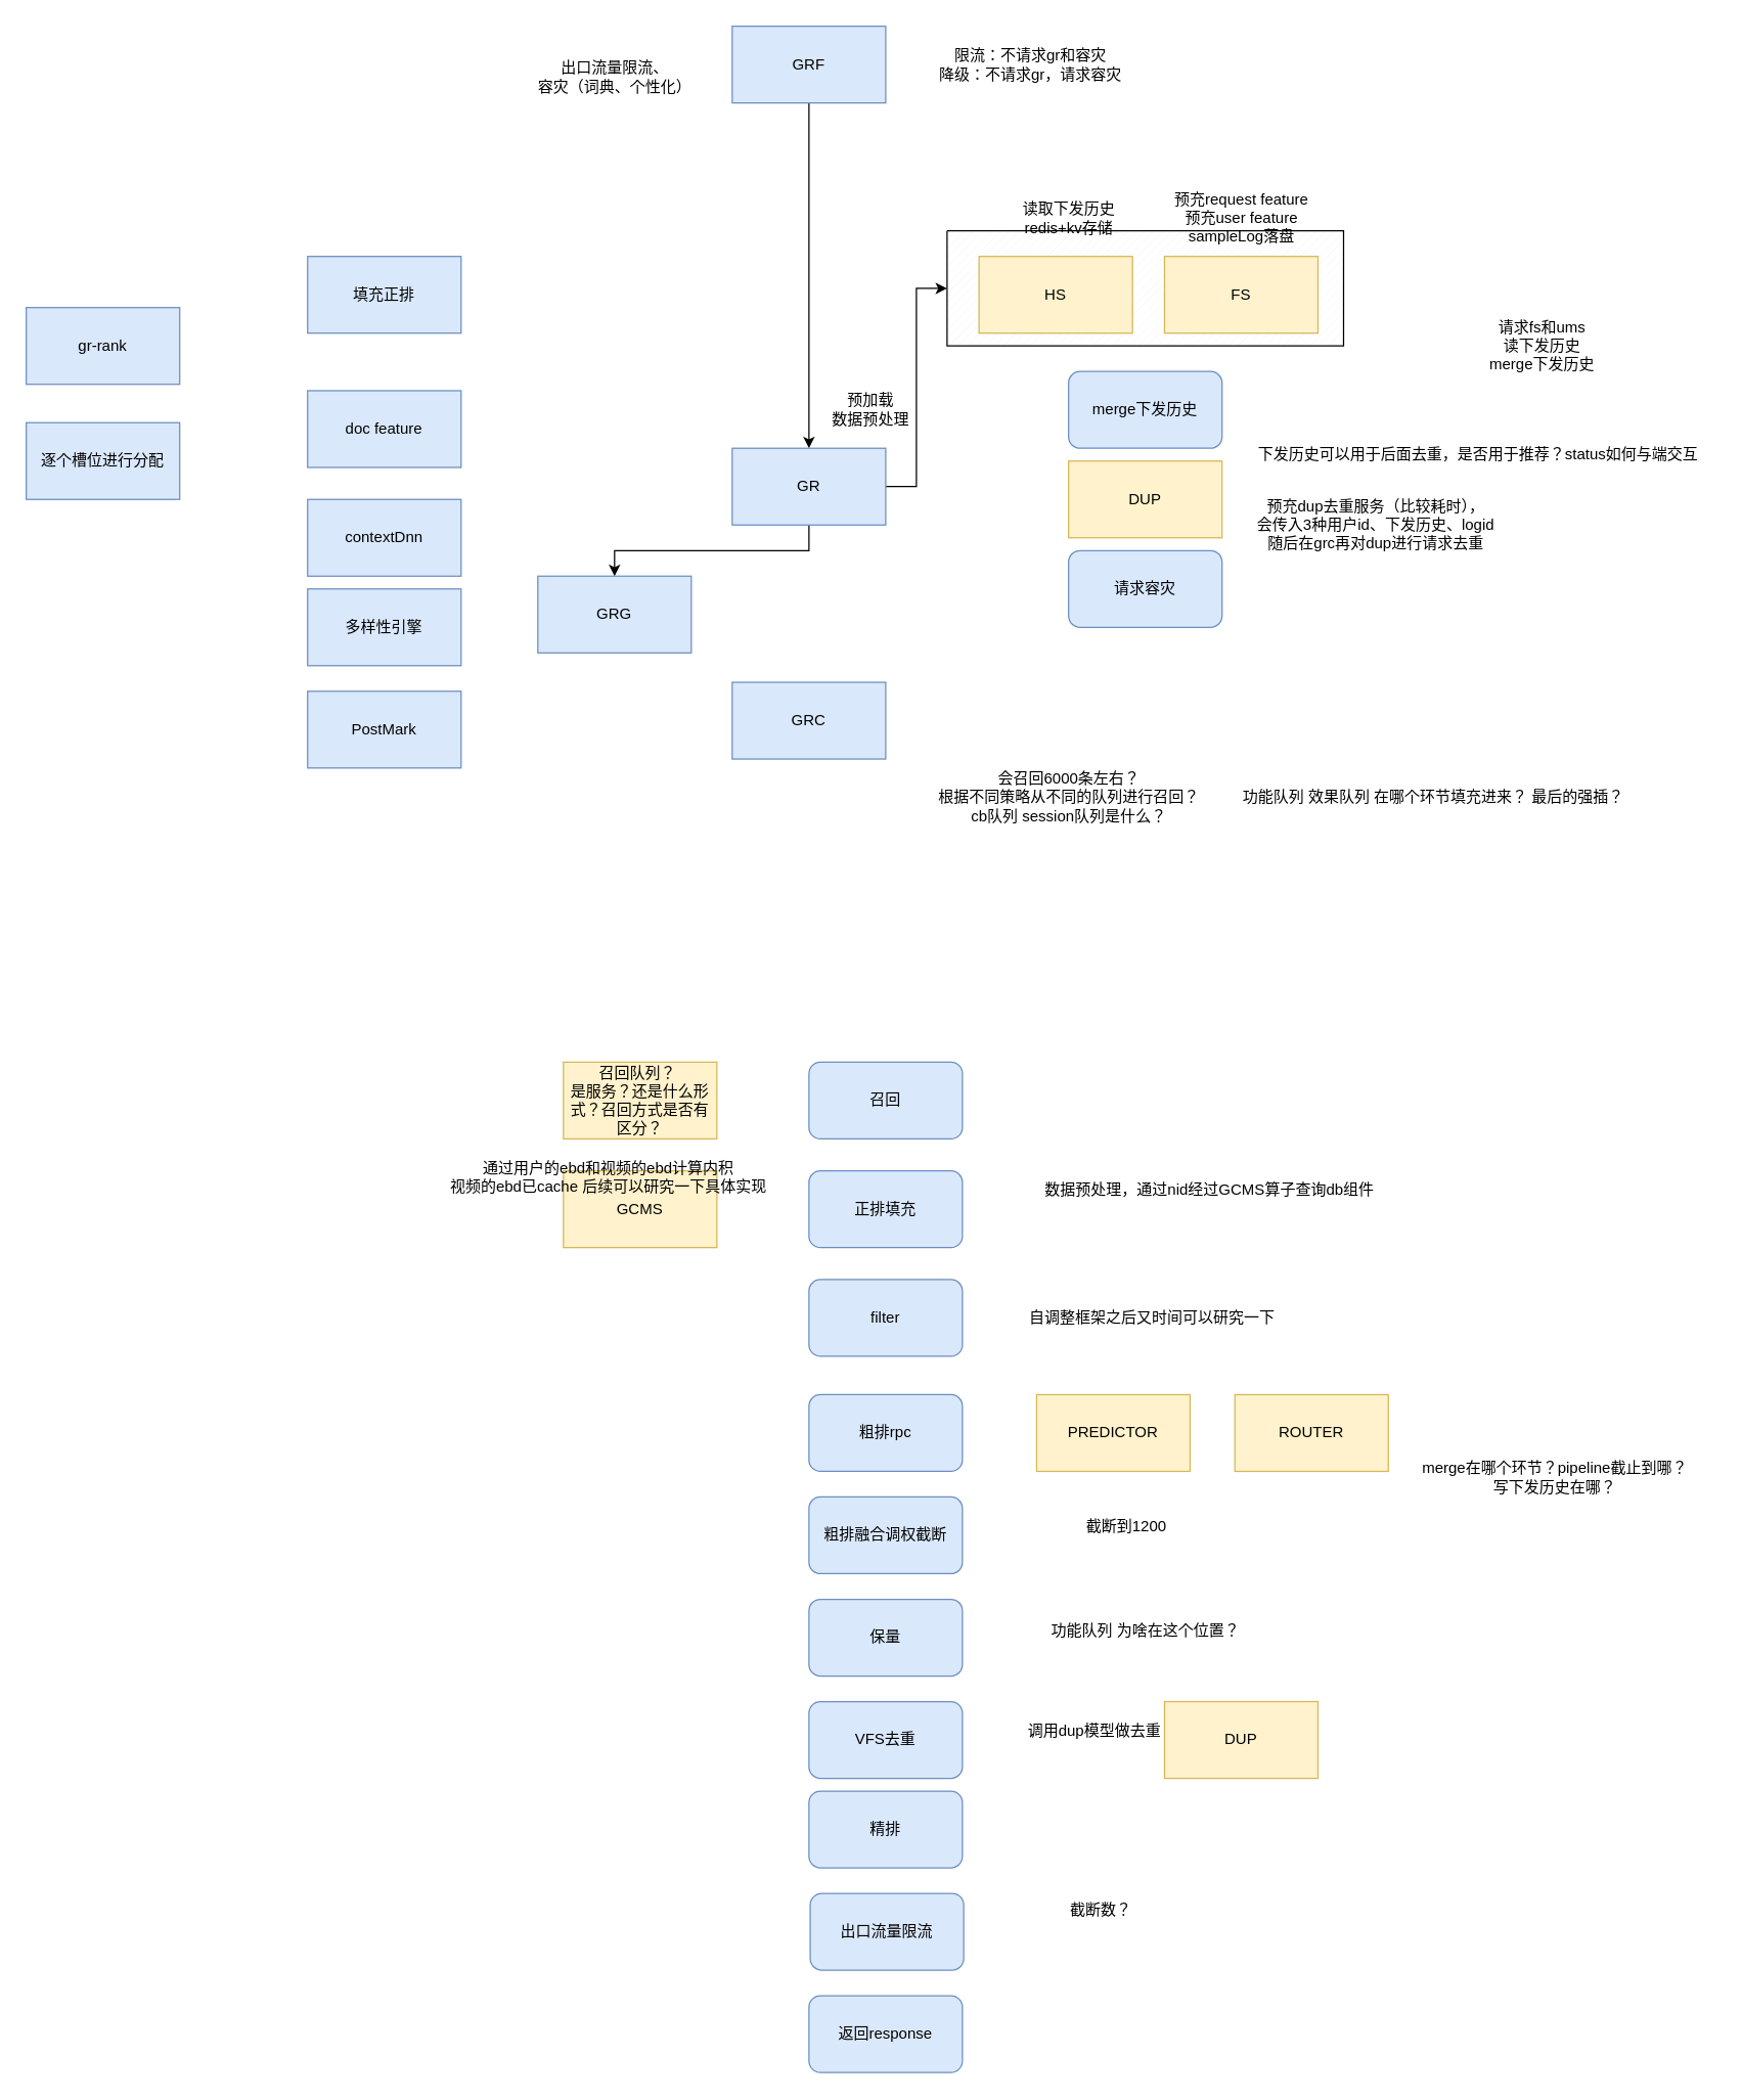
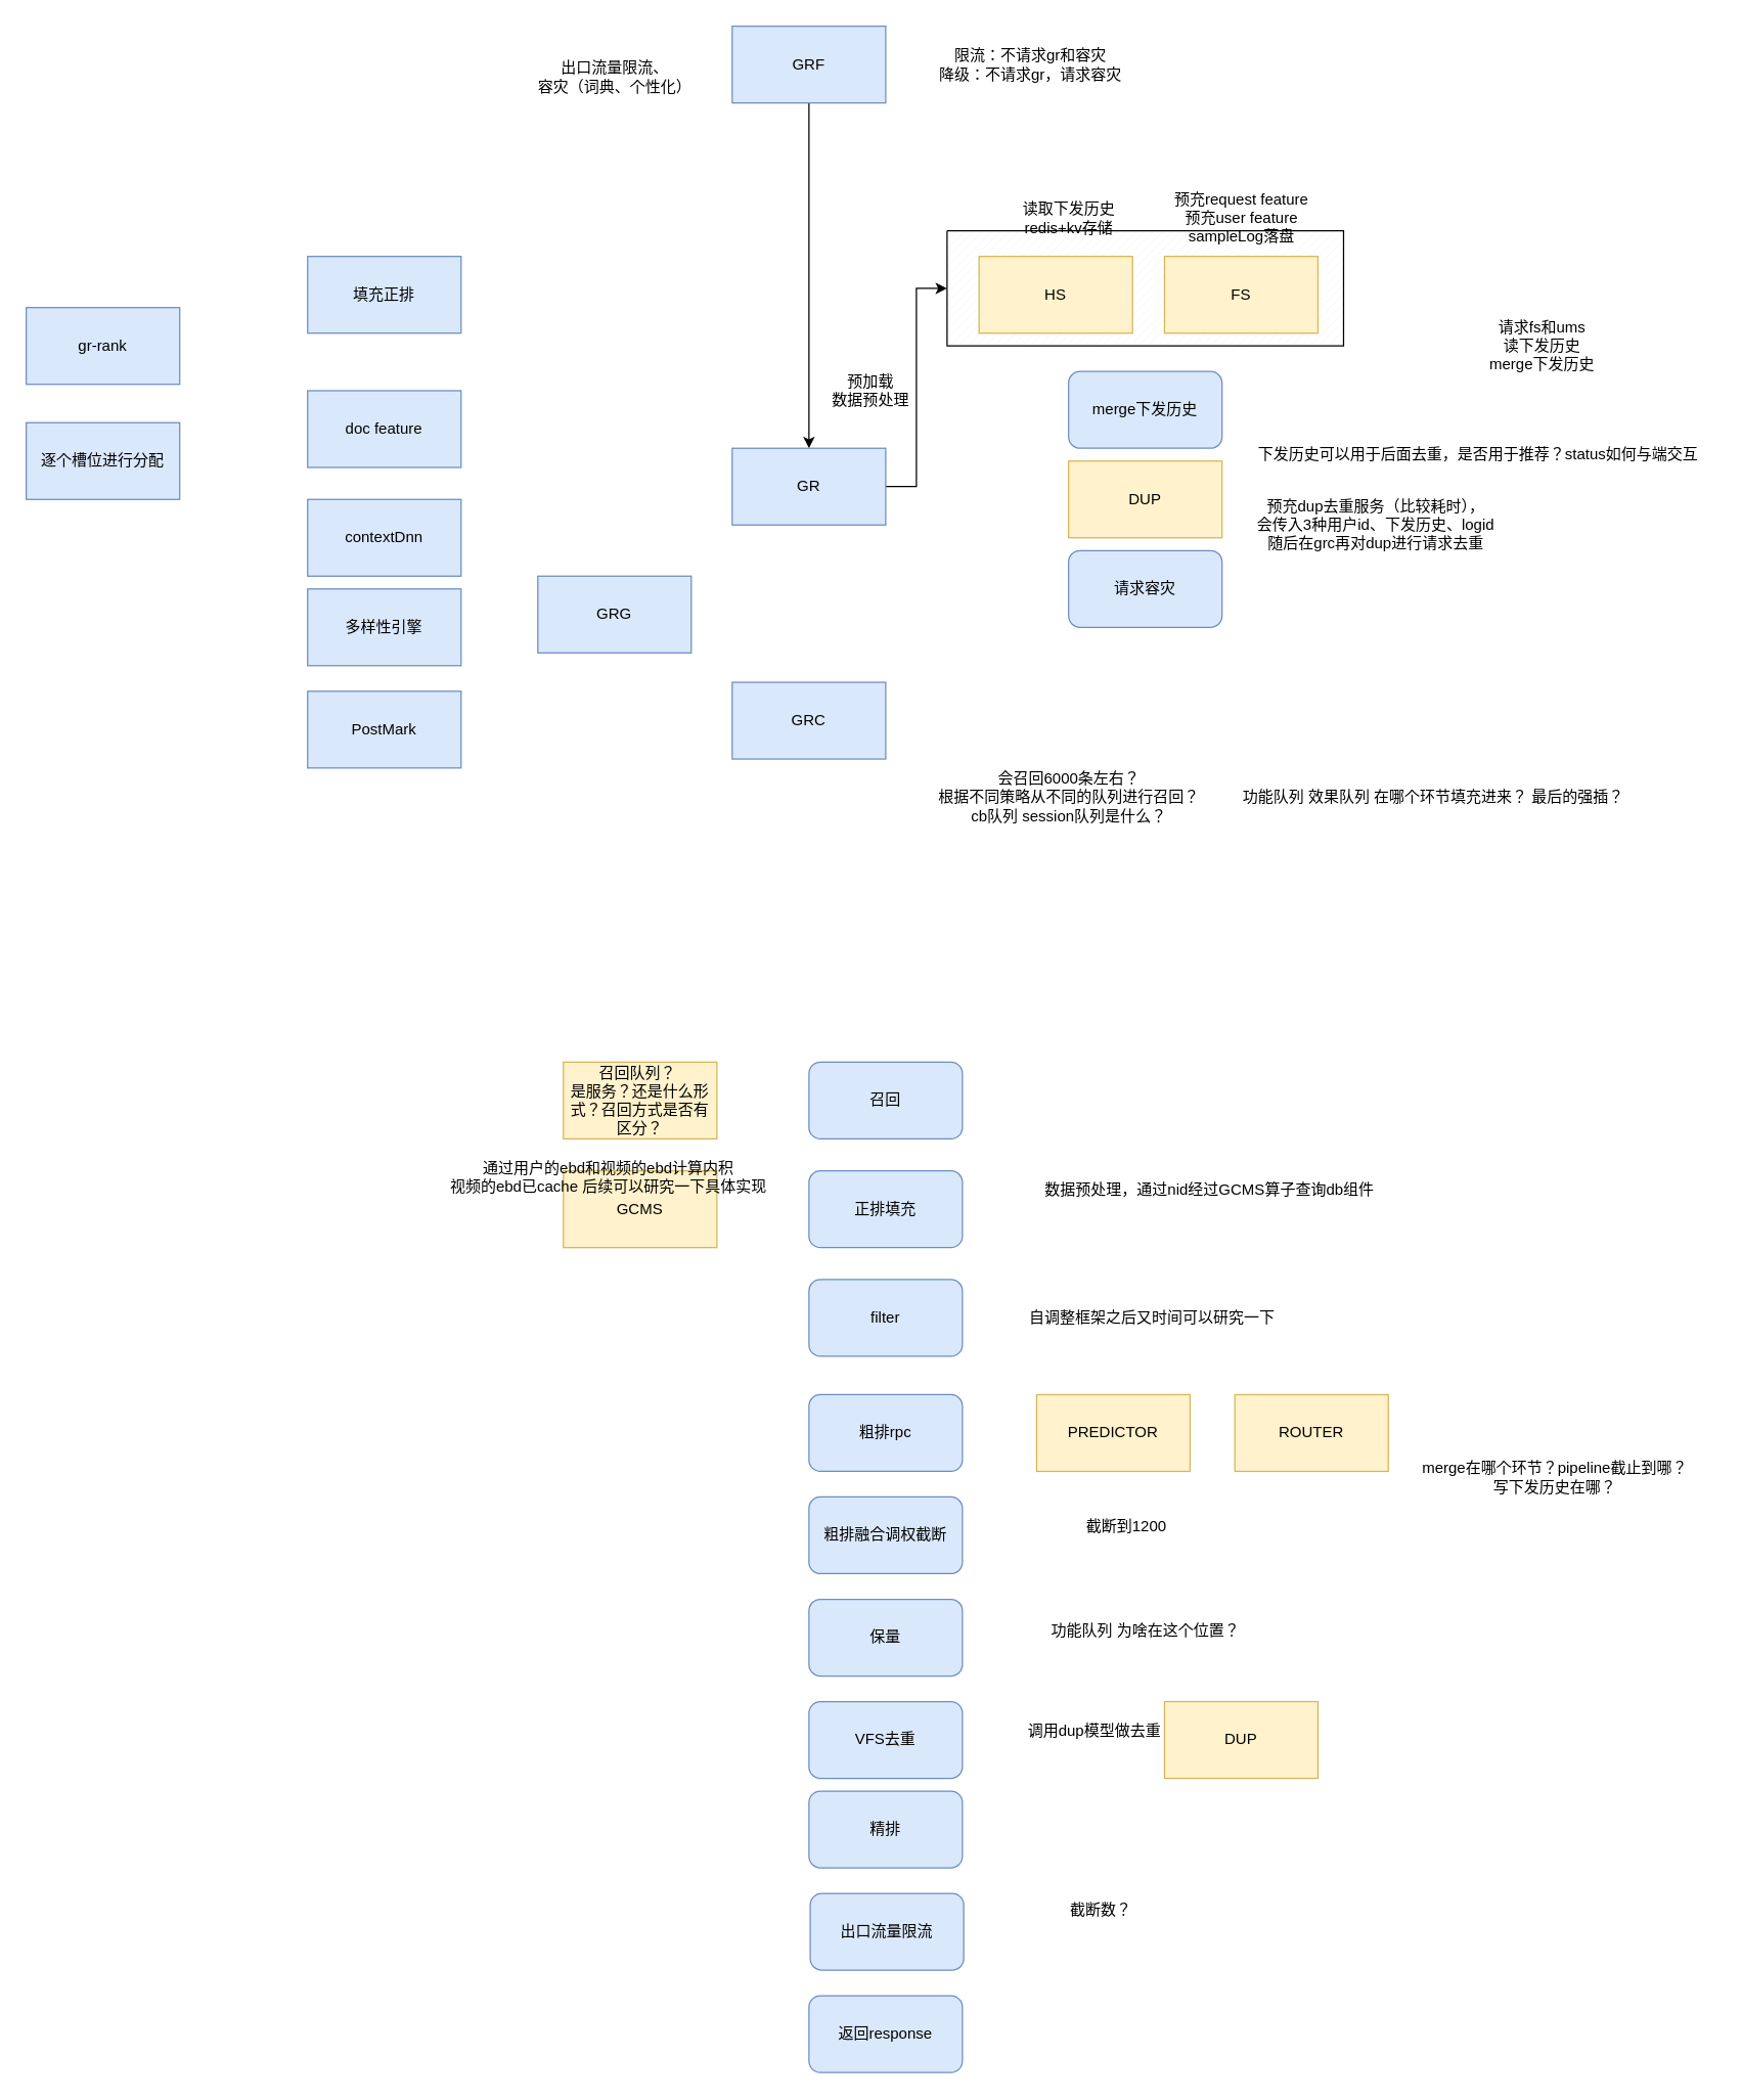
- <mxCell id="11" value="预加载&lt;br&gt;数据预处理" style="text;html=1;align=center;verticalAlign=middle;resizable=0;points=[];autosize=1;strokeColor=none;fillColor=none;" parent="1" vertex="1"><mxGeometry x="640" y="300" width="80" height="40" as="geometry" /></mxCell>
+ <mxCell id="11" value="预加载&lt;br&gt;数据预处理" style="text;html=1;align=center;verticalAlign=middle;resizable=0;points=[];autosize=1;strokeColor=none;fillColor=none;" parent="1" vertex="1"><mxGeometry x="640" y="285" width="80" height="40" as="geometry" /></mxCell>
- <mxCell id="6" style="edgeStyle=orthogonalEdgeStyle;rounded=0;orthogonalLoop=1;jettySize=auto;html=1;exitX=0.5;exitY=1;exitDx=0;exitDy=0;entryX=0.5;entryY=0;entryDx=0;entryDy=0;" edge="1" parent="1" source="7" target="18"><mxGeometry relative="1" as="geometry" /></mxCell>
